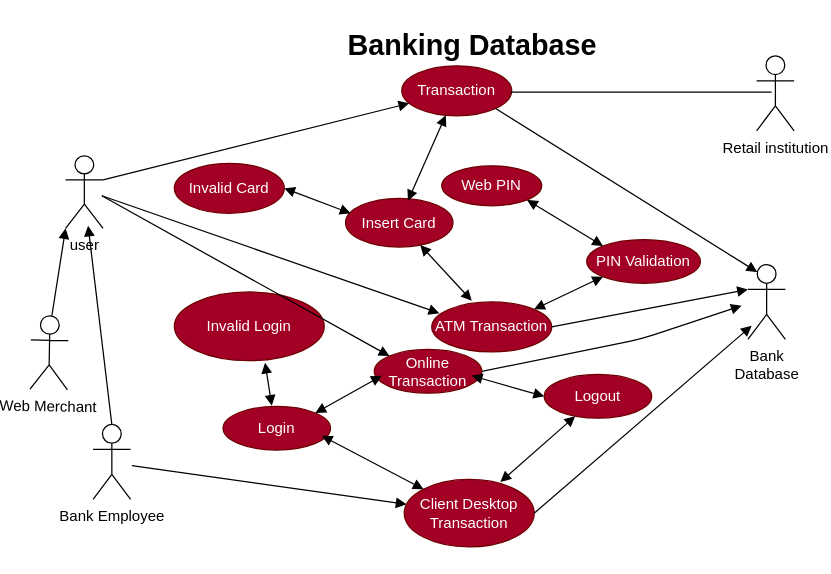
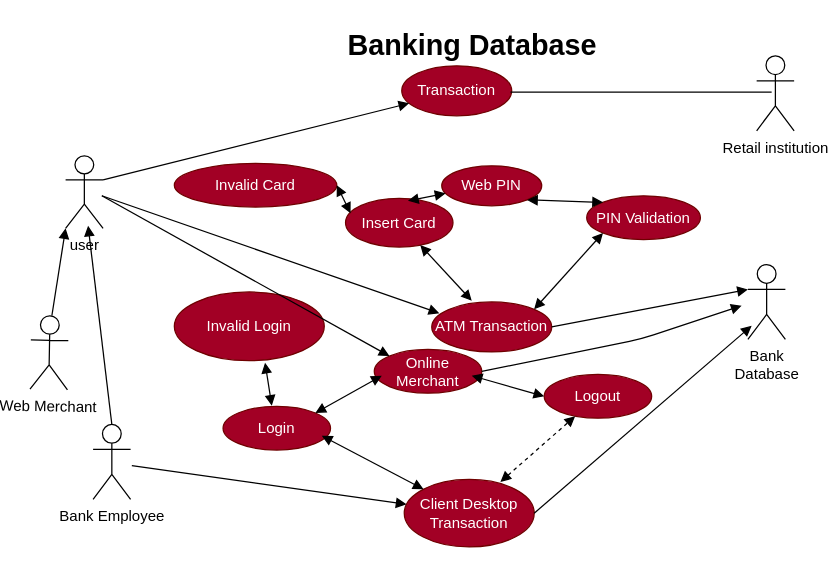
- <mxCell id="30" value="" style="endArrow=block;startArrow=block;endFill=1;startFill=1;html=1;exitX=0.581;exitY=0.051;exitDx=0;exitDy=0;exitPerimeter=0;" parent="1" source="10" target="7" edge="1"><mxGeometry width="160" relative="1" as="geometry"><mxPoint x="295" y="131.5" as="sourcePoint" /><mxPoint x="455" y="131.5" as="targetPoint" /></mxGeometry></mxCell>
+ <mxCell id="30" value="" style="endArrow=block;startArrow=block;endFill=1;startFill=1;html=1;exitX=0.581;exitY=0.051;exitDx=0;exitDy=0;exitPerimeter=0;" parent="1" source="10" target="9" edge="1"><mxGeometry width="160" relative="1" as="geometry"><mxPoint x="295" y="131.5" as="sourcePoint" /><mxPoint x="455" y="131.5" as="targetPoint" /></mxGeometry></mxCell>
- <mxCell id="37" value="" style="endArrow=block;endFill=1;endSize=6;html=1;entryX=0.25;entryY=0.1;entryDx=0;entryDy=0;entryPerimeter=0;exitX=1;exitY=1;exitDx=0;exitDy=0;" parent="1" source="7" target="6" edge="1"><mxGeometry width="100" relative="1" as="geometry"><mxPoint x="445" y="115" as="sourcePoint" /><mxPoint x="549" y="133" as="targetPoint" /></mxGeometry></mxCell>
- <mxCell id="8" value="Invalid Card" style="ellipse;whiteSpace=wrap;html=1;fillColor=#a20025;strokeColor=#6F0000;fontColor=#ffffff;" parent="1" vertex="1"><mxGeometry x="135" y="130" width="88" height="40" as="geometry" /></mxCell>
+ <mxCell id="8" value="Invalid Card" style="ellipse;whiteSpace=wrap;html=1;fillColor=#a20025;strokeColor=#6F0000;fontColor=#ffffff;" parent="1" vertex="1"><mxGeometry x="135" y="130" width="130" height="35" as="geometry" /></mxCell>
- <mxCell id="15" value="PIN Validation" style="ellipse;whiteSpace=wrap;html=1;fillColor=#a20025;strokeColor=#6F0000;fontColor=#ffffff;" parent="1" vertex="1"><mxGeometry x="465" y="191" width="91" height="35" as="geometry" /></mxCell>
+ <mxCell id="15" value="PIN Validation" style="ellipse;whiteSpace=wrap;html=1;fillColor=#a20025;strokeColor=#6F0000;fontColor=#ffffff;" parent="1" vertex="1"><mxGeometry x="465" y="156" width="91" height="35" as="geometry" /></mxCell>
- <mxCell id="17" value="Online&lt;br&gt;Transaction&lt;br&gt;" style="ellipse;whiteSpace=wrap;html=1;fillColor=#a20025;strokeColor=#6F0000;fontColor=#ffffff;" parent="1" vertex="1"><mxGeometry x="295" y="279" width="86" height="35" as="geometry" /></mxCell>
+ <mxCell id="17" value="Online&lt;br&gt;Merchant&lt;br&gt;" style="ellipse;whiteSpace=wrap;html=1;fillColor=#a20025;strokeColor=#6F0000;fontColor=#ffffff;" parent="1" vertex="1"><mxGeometry x="295" y="279" width="86" height="35" as="geometry" /></mxCell>
- <mxCell id="27" value="" style="endArrow=block;startArrow=block;endFill=1;startFill=1;html=1;exitX=0.74;exitY=0.037;exitDx=0;exitDy=0;exitPerimeter=0;" parent="1" source="14" target="13" edge="1"><mxGeometry width="160" relative="1" as="geometry"><mxPoint x="405" y="380" as="sourcePoint" /><mxPoint x="461" y="340" as="targetPoint" /></mxGeometry></mxCell>
+ <mxCell id="27" value="" style="endArrow=block;startArrow=block;endFill=1;startFill=1;html=1;exitX=0.74;exitY=0.037;exitDx=0;exitDy=0;exitPerimeter=0;dashed=1;" parent="1" source="14" target="13" edge="1"><mxGeometry width="160" relative="1" as="geometry"><mxPoint x="405" y="380" as="sourcePoint" /><mxPoint x="461" y="340" as="targetPoint" /></mxGeometry></mxCell>
